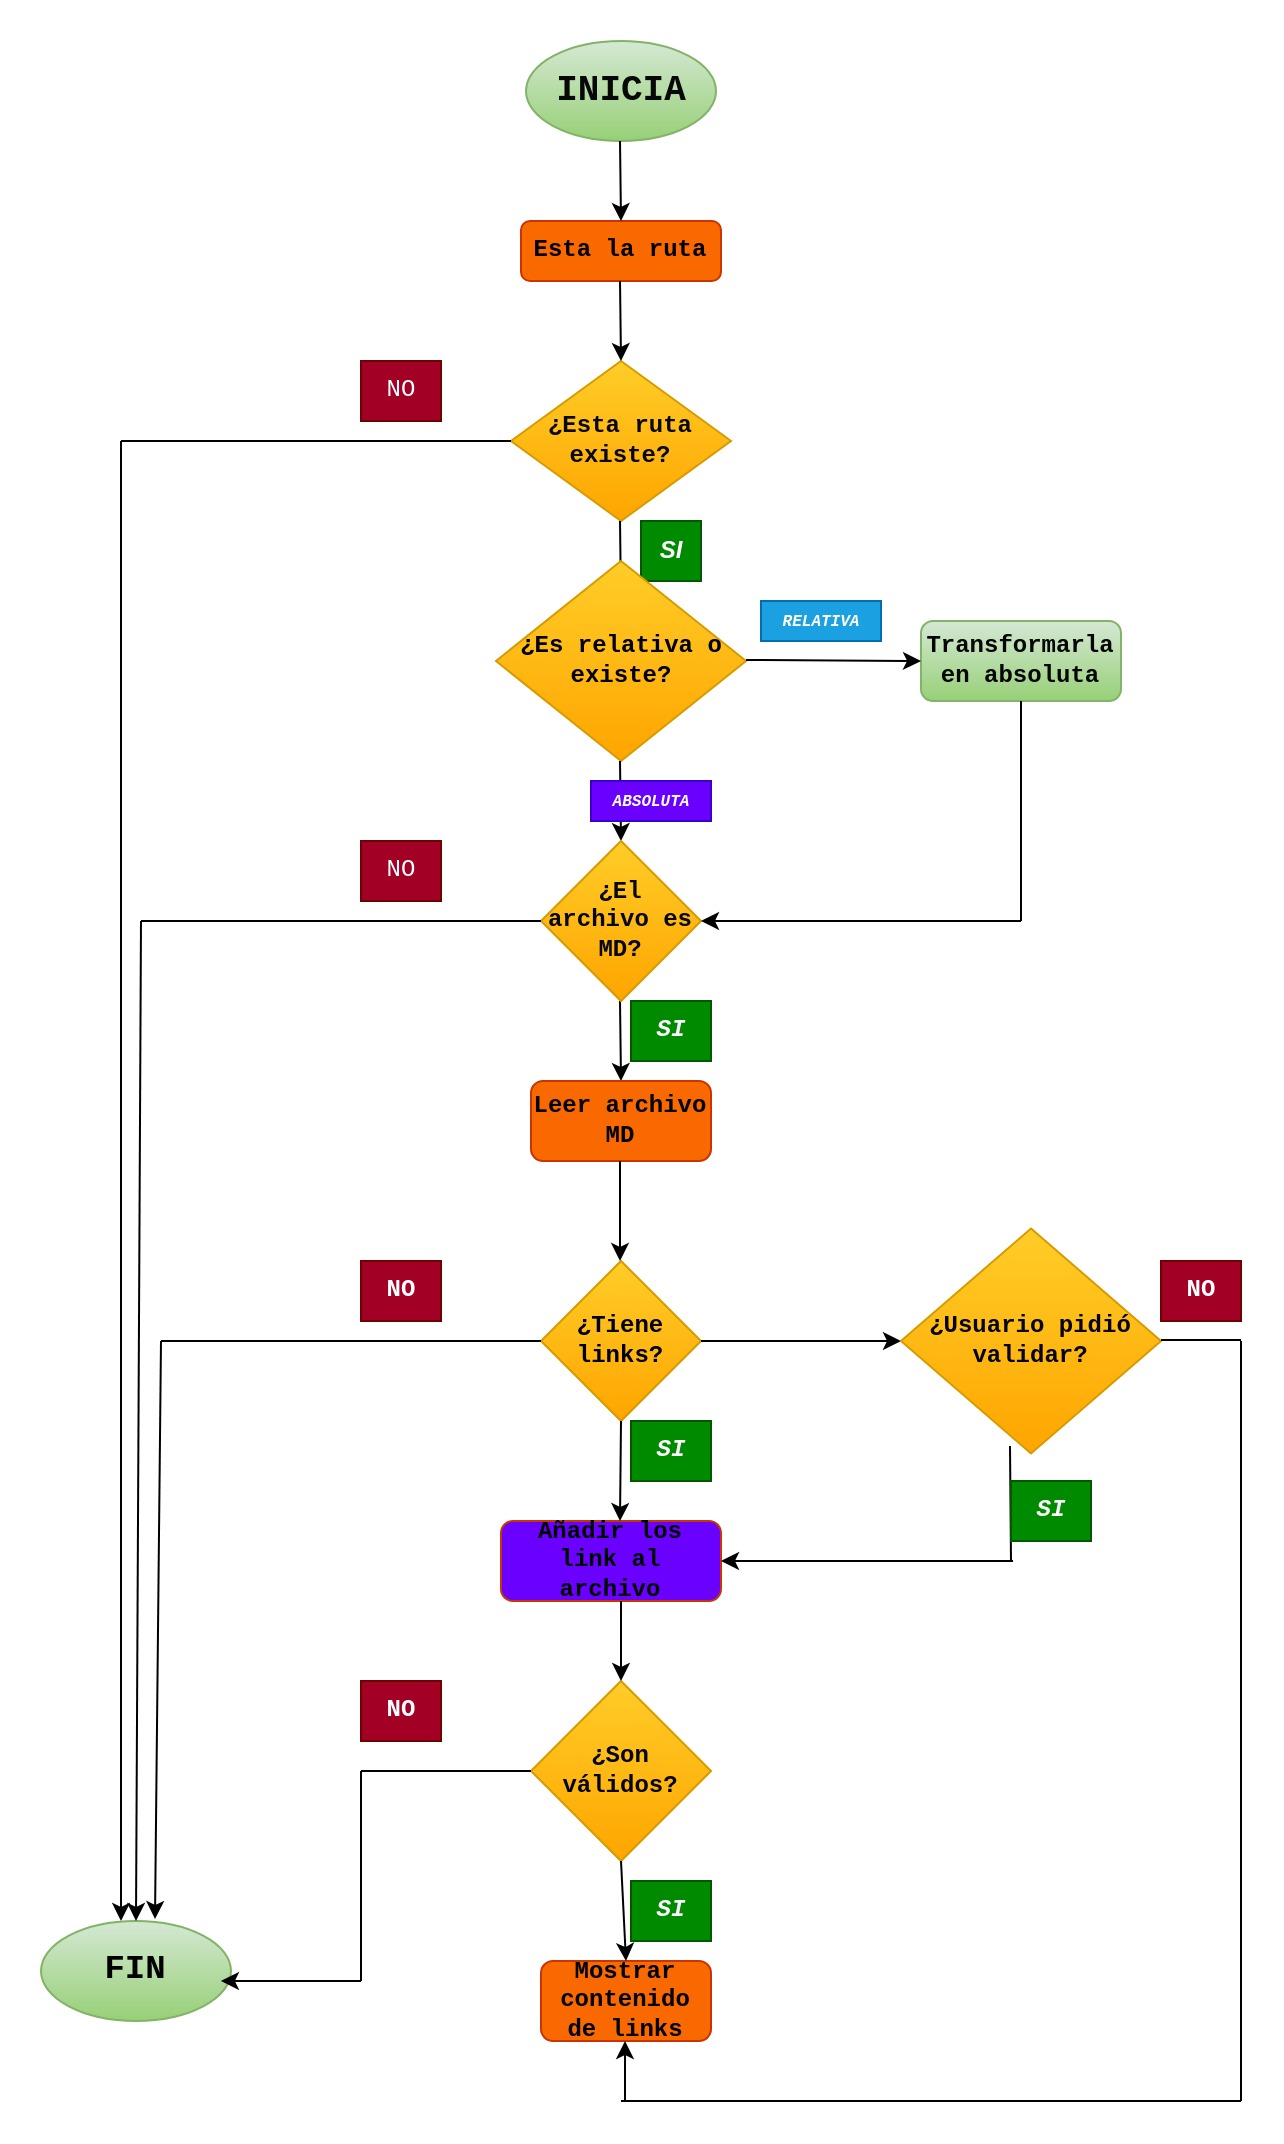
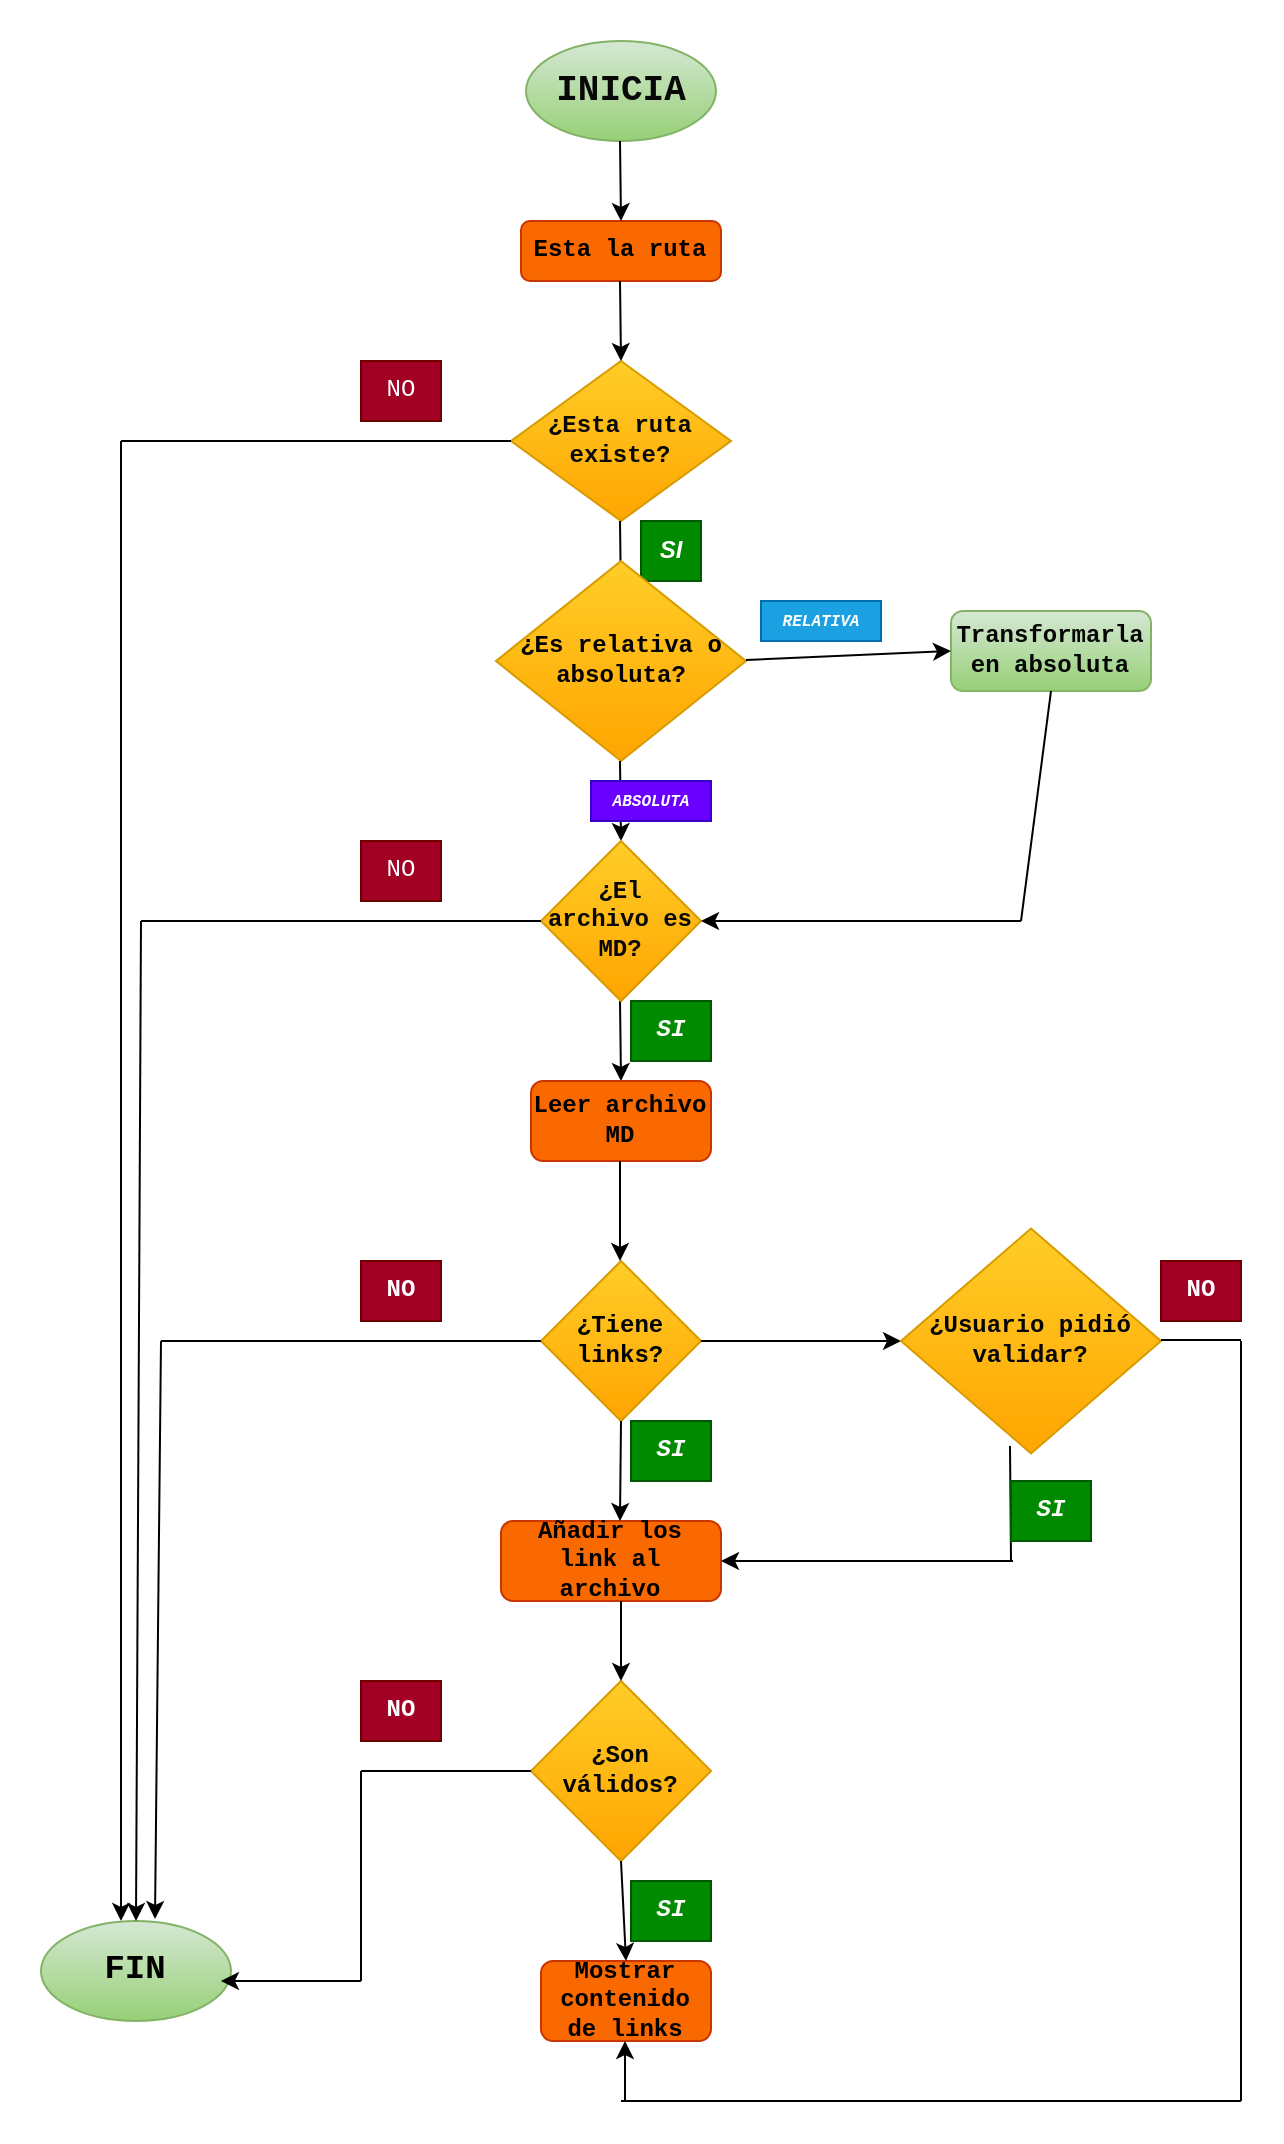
- <mxCell id="6" value="¿Es relativa o existe?" style="rhombus;whiteSpace=wrap;html=1;fillColor=#ffcd28;gradientColor=#ffa500;strokeColor=#d79b00;fontStyle=1;fontColor=#000000;fontFamily=Courier New;" parent="1" vertex="1"><mxGeometry x="247.5" y="280" width="125" height="100" as="geometry" /></mxCell>
+ <mxCell id="6" value="¿Es relativa o absoluta?" style="rhombus;whiteSpace=wrap;html=1;fillColor=#ffcd28;gradientColor=#ffa500;strokeColor=#d79b00;fontStyle=1;fontColor=#000000;fontFamily=Courier New;" parent="1" vertex="1"><mxGeometry x="247.5" y="280" width="125" height="100" as="geometry" /></mxCell>
- <mxCell id="7" value="Transformarla en absoluta" style="rounded=1;whiteSpace=wrap;html=1;fillColor=#d5e8d4;gradientColor=#97d077;strokeColor=#82b366;fontStyle=1;fontColor=#050505;fontFamily=Courier New;" parent="1" vertex="1"><mxGeometry x="460" y="310" width="100" height="40" as="geometry" /></mxCell>
+ <mxCell id="7" value="Transformarla en absoluta" style="rounded=1;whiteSpace=wrap;html=1;fillColor=#d5e8d4;gradientColor=#97d077;strokeColor=#82b366;fontStyle=1;fontColor=#050505;fontFamily=Courier New;" parent="1" vertex="1"><mxGeometry x="475" y="305" width="100" height="40" as="geometry" /></mxCell>
- <mxCell id="14" value="Añadir los link al archivo" style="rounded=1;whiteSpace=wrap;html=1;fillColor=#6a00ff;fontColor=#000000;strokeColor=#C73500;fontStyle=1;fontFamily=Courier New;" parent="1" vertex="1"><mxGeometry x="250" y="760" width="110" height="40" as="geometry" /></mxCell>
+ <mxCell id="14" value="Añadir los link al archivo" style="rounded=1;whiteSpace=wrap;html=1;fillColor=#fa6800;fontColor=#000000;strokeColor=#C73500;fontStyle=1;fontFamily=Courier New;" parent="1" vertex="1"><mxGeometry x="250" y="760" width="110" height="40" as="geometry" /></mxCell>
